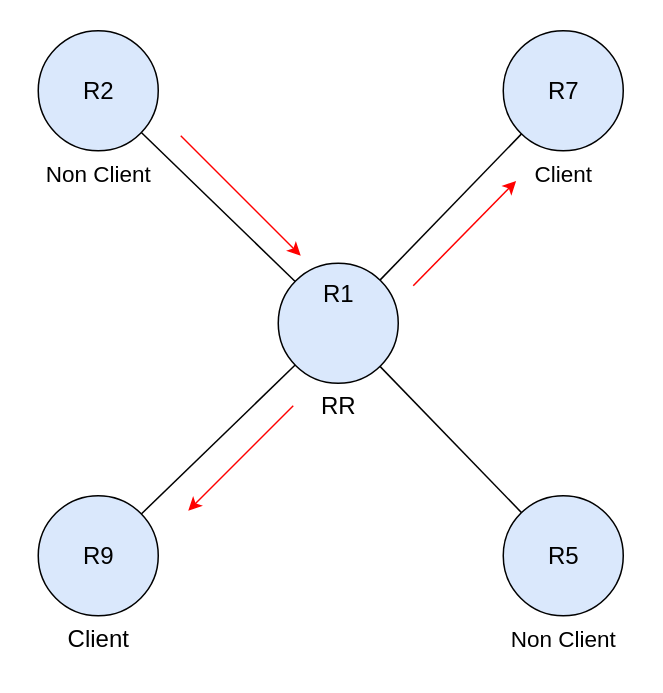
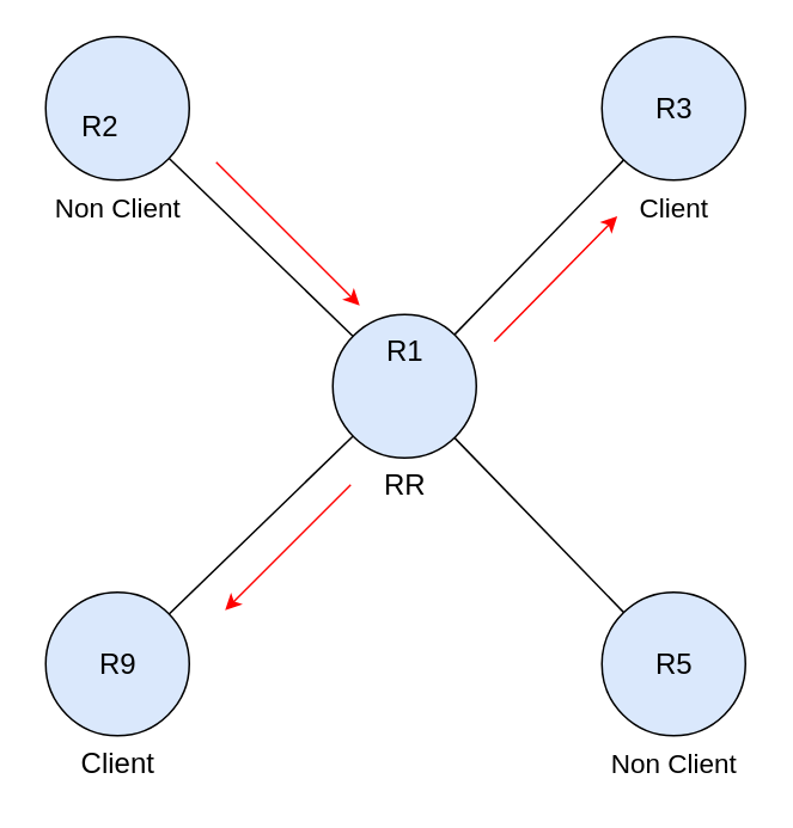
- <mxCell id="17" value="&lt;font color=&quot;#000000&quot; style=&quot;font-size: 16px;&quot;&gt;R2&lt;/font&gt;" style="text;html=1;align=center;verticalAlign=middle;resizable=0;points=[];autosize=1;strokeColor=none;fillColor=none;" vertex="1" parent="1"><mxGeometry x="45" y="45" width="40" height="30" as="geometry" /></mxCell>
+ <mxCell id="17" value="&lt;font color=&quot;#000000&quot; style=&quot;font-size: 16px;&quot;&gt;R2&lt;/font&gt;" style="text;html=1;align=center;verticalAlign=middle;resizable=0;points=[];autosize=1;strokeColor=none;fillColor=none;" vertex="1" parent="1"><mxGeometry x="35" y="55" width="40" height="30" as="geometry" /></mxCell>
- <mxCell id="18" value="&lt;font color=&quot;#000000&quot; style=&quot;font-size: 16px;&quot;&gt;R7&lt;/font&gt;" style="text;html=1;align=center;verticalAlign=middle;resizable=0;points=[];autosize=1;strokeColor=none;fillColor=none;" vertex="1" parent="1"><mxGeometry x="355" y="45" width="40" height="30" as="geometry" /></mxCell>
+ <mxCell id="18" value="&lt;font color=&quot;#000000&quot; style=&quot;font-size: 16px;&quot;&gt;R3&lt;/font&gt;" style="text;html=1;align=center;verticalAlign=middle;resizable=0;points=[];autosize=1;strokeColor=none;fillColor=none;" vertex="1" parent="1"><mxGeometry x="355" y="45" width="40" height="30" as="geometry" /></mxCell>
